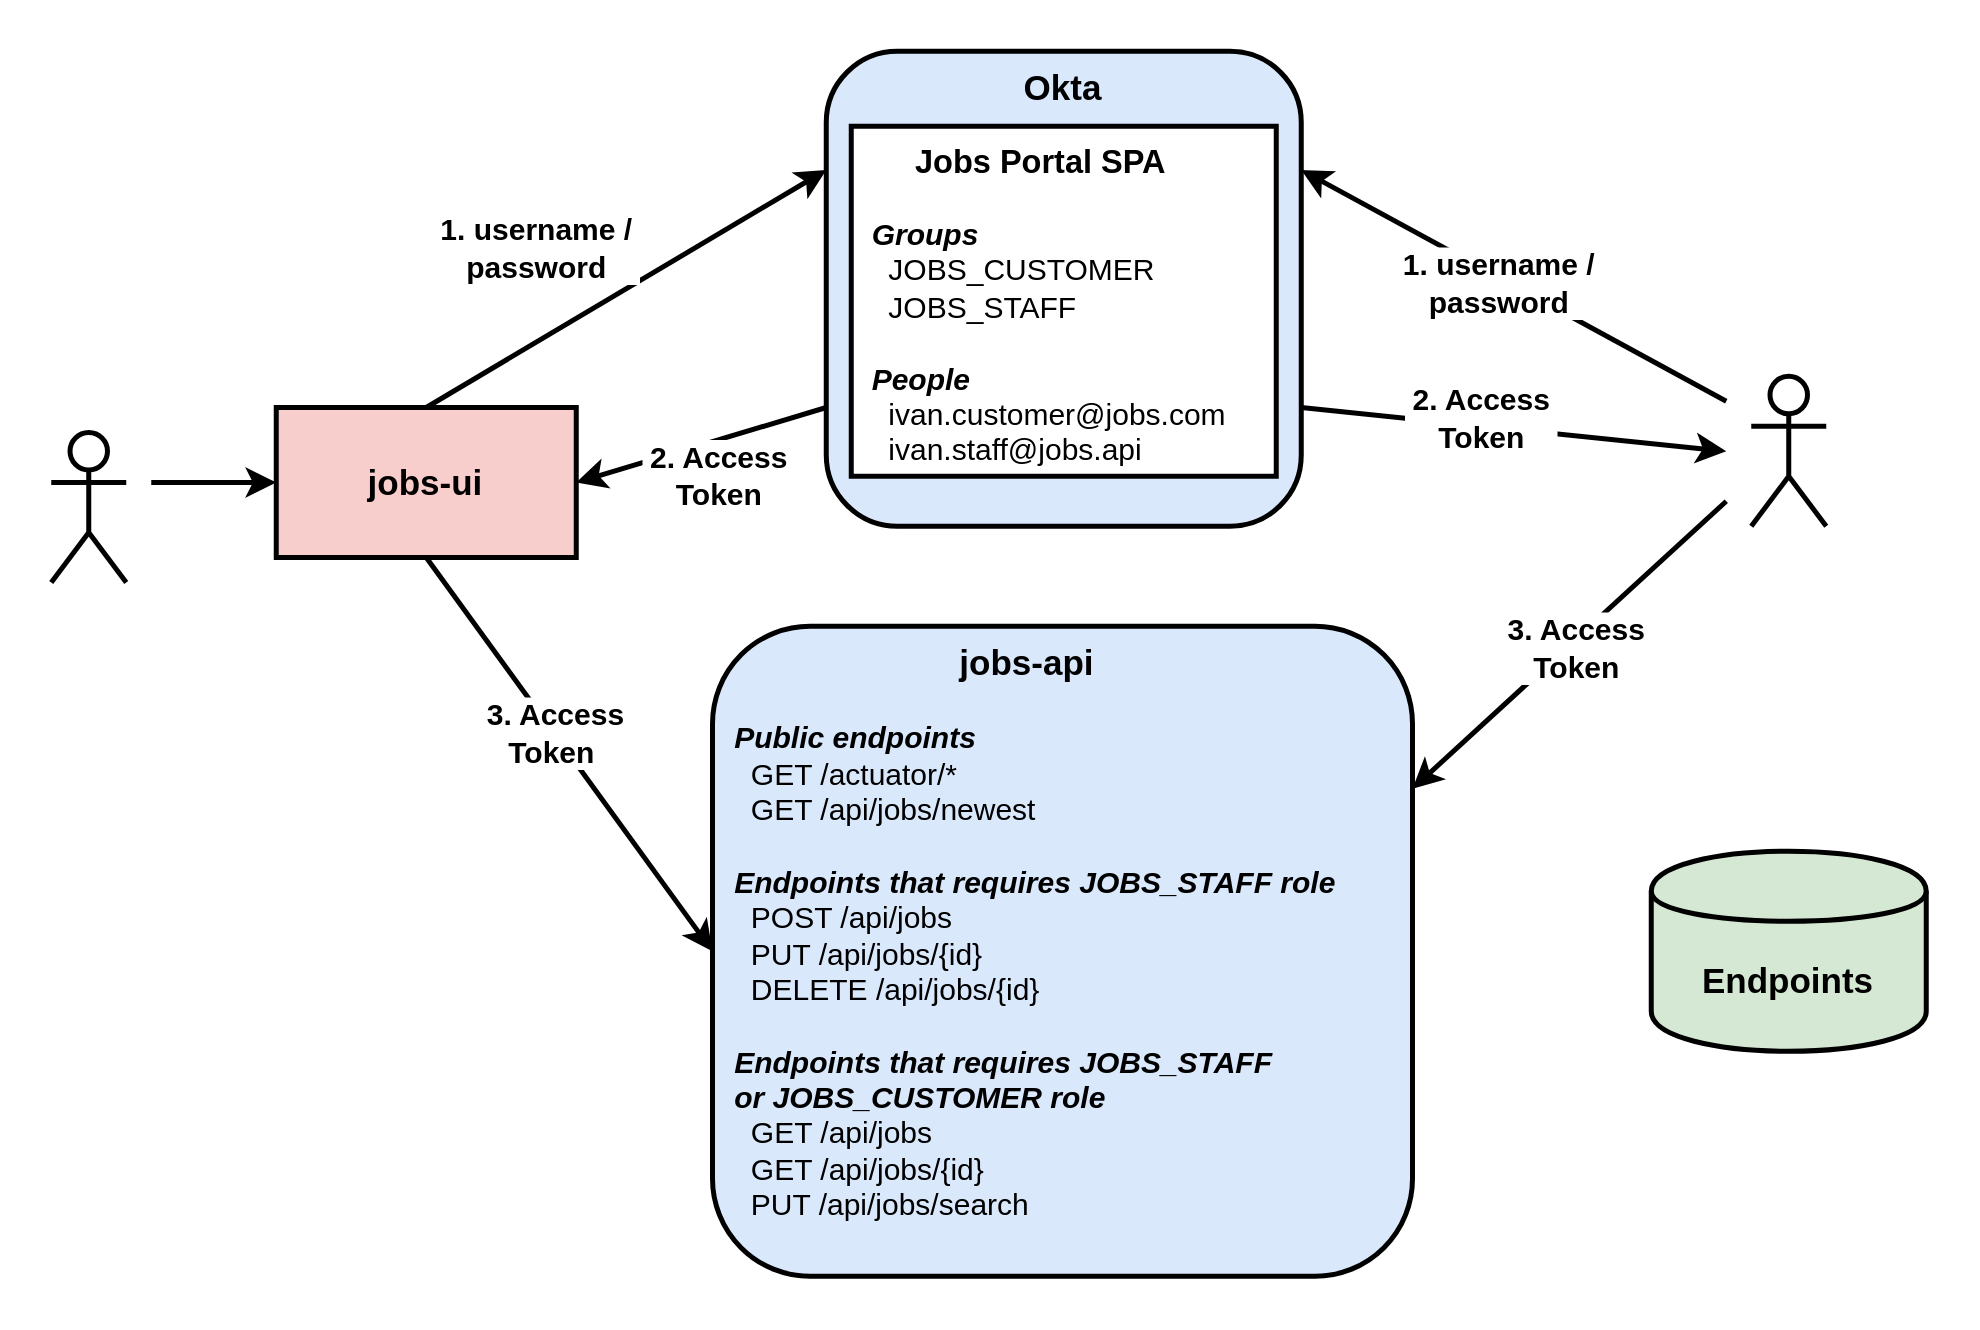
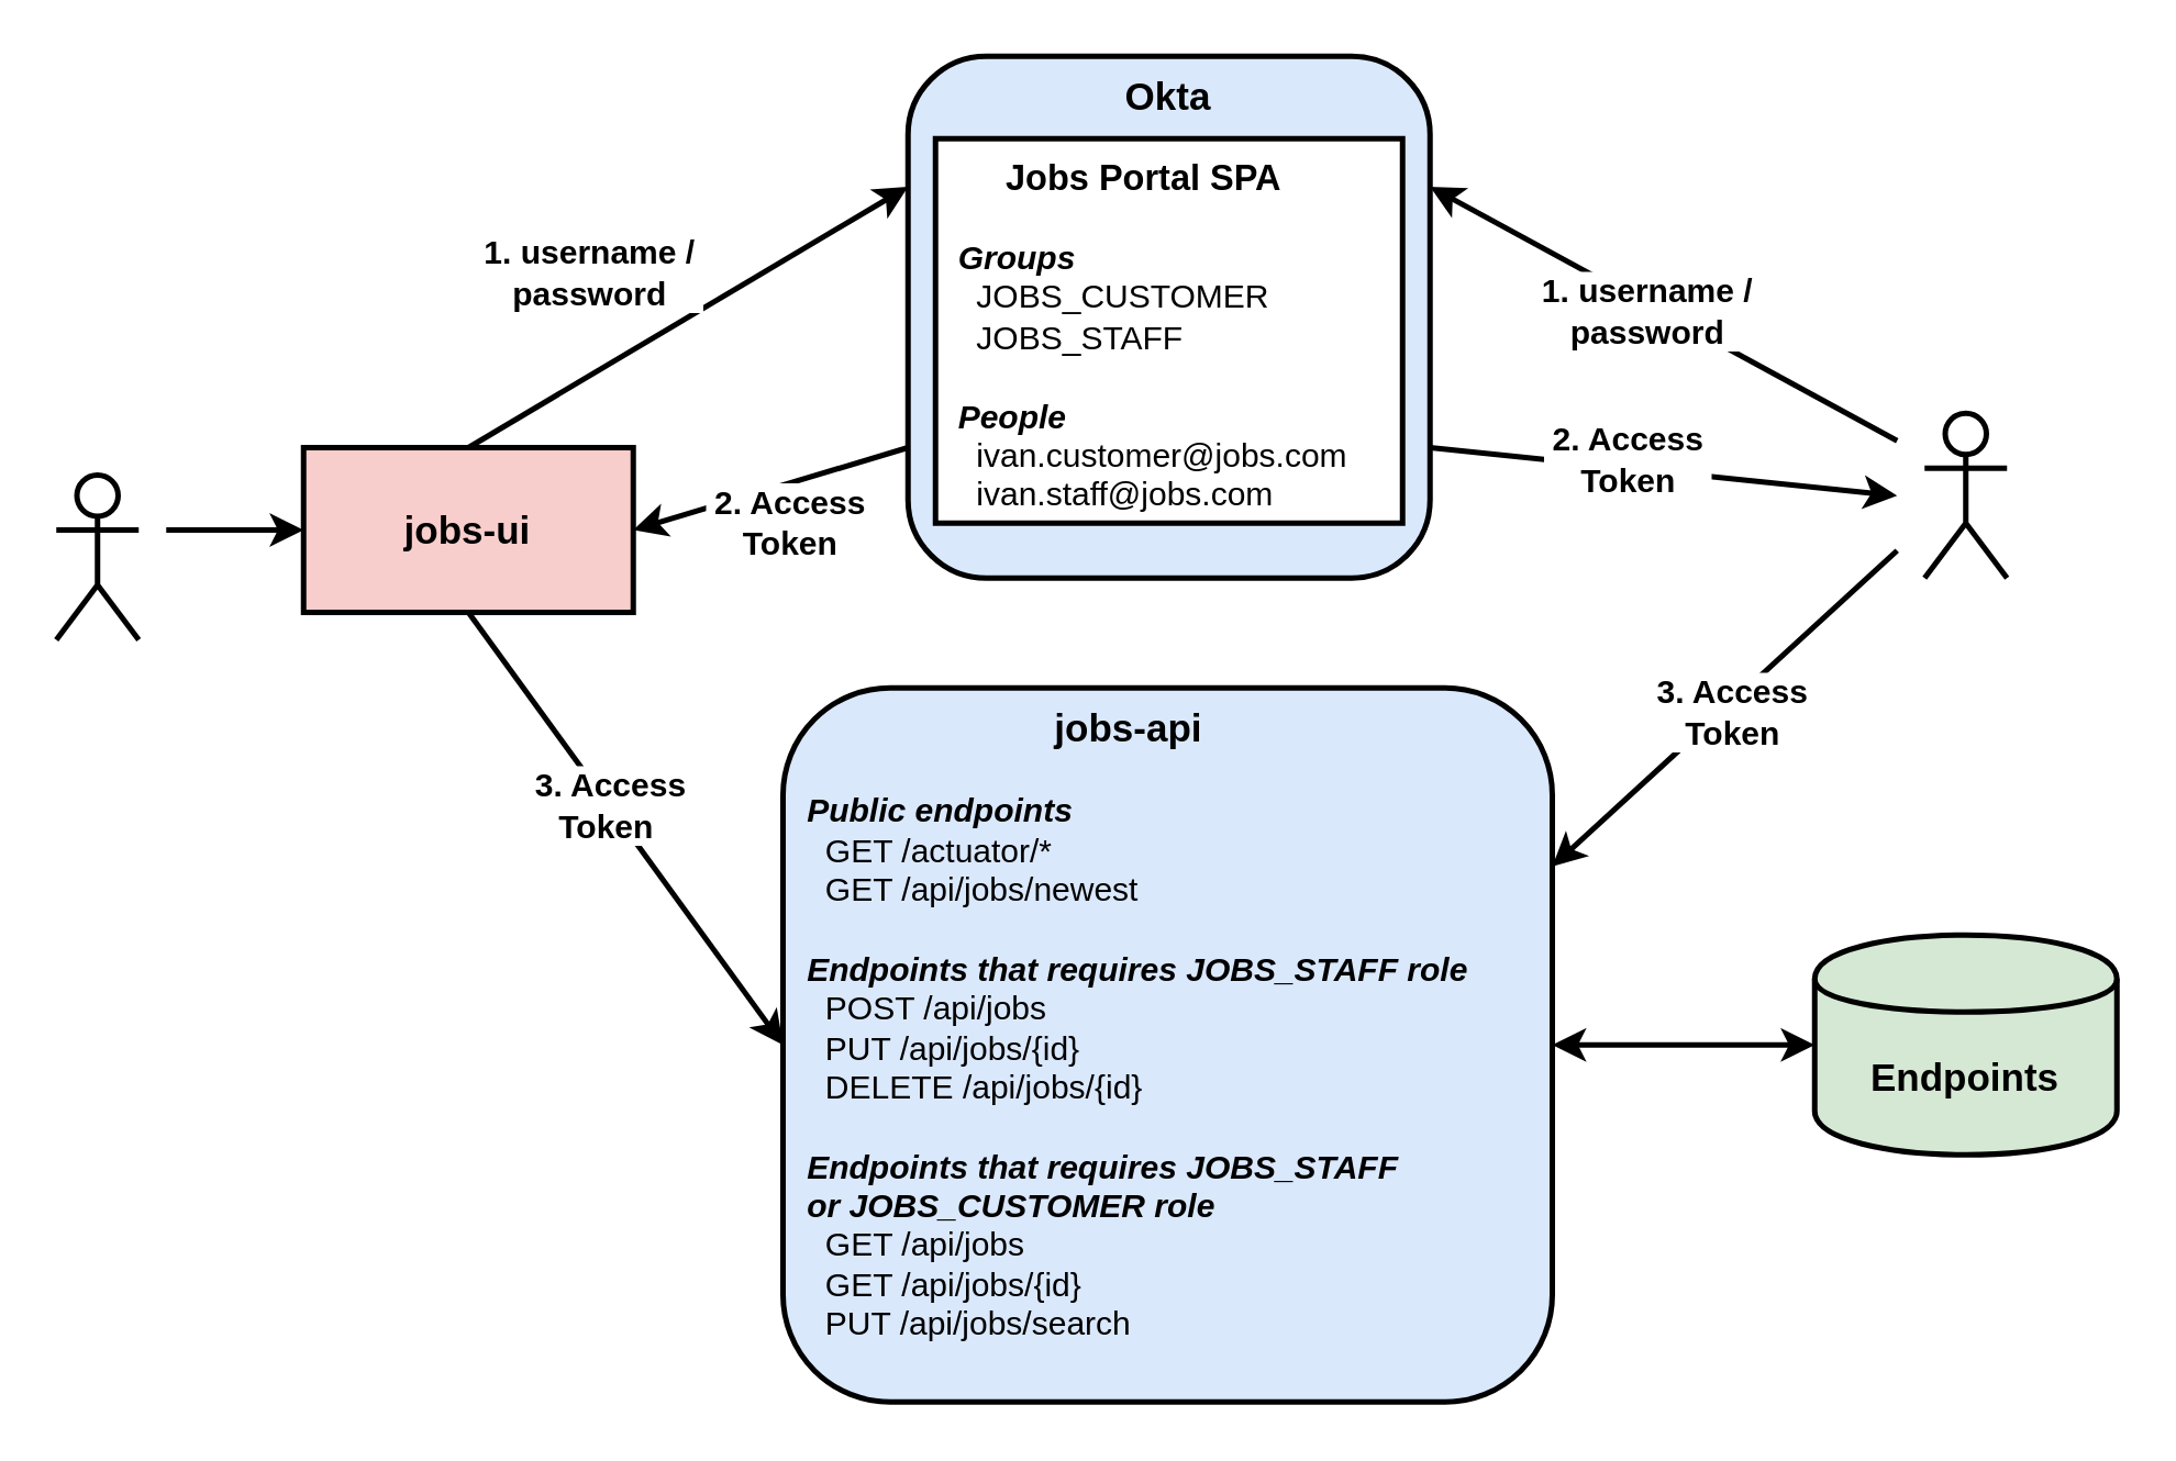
- <mxCell id="21" value="&lt;div style=&quot;text-align: center&quot;&gt;&lt;span&gt;&lt;b&gt;&lt;font style=&quot;font-size: 13px&quot;&gt;Jobs Portal SPA&lt;/font&gt;&lt;/b&gt;&lt;/span&gt;&lt;/div&gt;&lt;br&gt;&lt;i&gt;&amp;nbsp; &lt;b&gt;Groups&lt;/b&gt;&lt;/i&gt;&lt;br&gt;&amp;nbsp; &amp;nbsp; JOBS_CUSTOMER&lt;br&gt;&amp;nbsp; &amp;nbsp; JOBS_STAFF&lt;br&gt;&lt;br&gt;&lt;i&gt;&amp;nbsp; &lt;b&gt;People&lt;/b&gt;&lt;/i&gt;&lt;br&gt;&amp;nbsp; &amp;nbsp; ivan.customer@jobs.com&lt;br&gt;&amp;nbsp; &amp;nbsp; ivan.staff@jobs.api&lt;br&gt;" style="rounded=0;whiteSpace=wrap;html=1;strokeWidth=2;verticalAlign=top;align=left;" parent="1" vertex="1"><mxGeometry x="340" y="50" width="170" height="140" as="geometry" /></mxCell>
+ <mxCell id="21" value="&lt;div style=&quot;text-align: center&quot;&gt;&lt;span&gt;&lt;b&gt;&lt;font style=&quot;font-size: 13px&quot;&gt;Jobs Portal SPA&lt;/font&gt;&lt;/b&gt;&lt;/span&gt;&lt;/div&gt;&lt;br&gt;&lt;i&gt;&amp;nbsp; &lt;b&gt;Groups&lt;/b&gt;&lt;/i&gt;&lt;br&gt;&amp;nbsp; &amp;nbsp; JOBS_CUSTOMER&lt;br&gt;&amp;nbsp; &amp;nbsp; JOBS_STAFF&lt;br&gt;&lt;br&gt;&lt;i&gt;&amp;nbsp; &lt;b&gt;People&lt;/b&gt;&lt;/i&gt;&lt;br&gt;&amp;nbsp; &amp;nbsp; ivan.customer@jobs.com&lt;br&gt;&amp;nbsp; &amp;nbsp; ivan.staff@jobs.com&lt;br&gt;" style="rounded=0;whiteSpace=wrap;html=1;strokeWidth=2;verticalAlign=top;align=left;" parent="1" vertex="1"><mxGeometry x="340" y="50" width="170" height="140" as="geometry" /></mxCell>
+ <mxCell id="6" value="" style="endArrow=classic;startArrow=classic;html=1;exitX=1;exitY=0.5;exitDx=0;exitDy=0;entryX=0;entryY=0.5;entryDx=0;entryDy=0;strokeWidth=2;" parent="1" source="3" target="5" edge="1"><mxGeometry width="50" height="50" relative="1" as="geometry"><mxPoint x="520" y="200" as="sourcePoint" /><mxPoint x="570" y="150" as="targetPoint" /></mxGeometry></mxCell>
